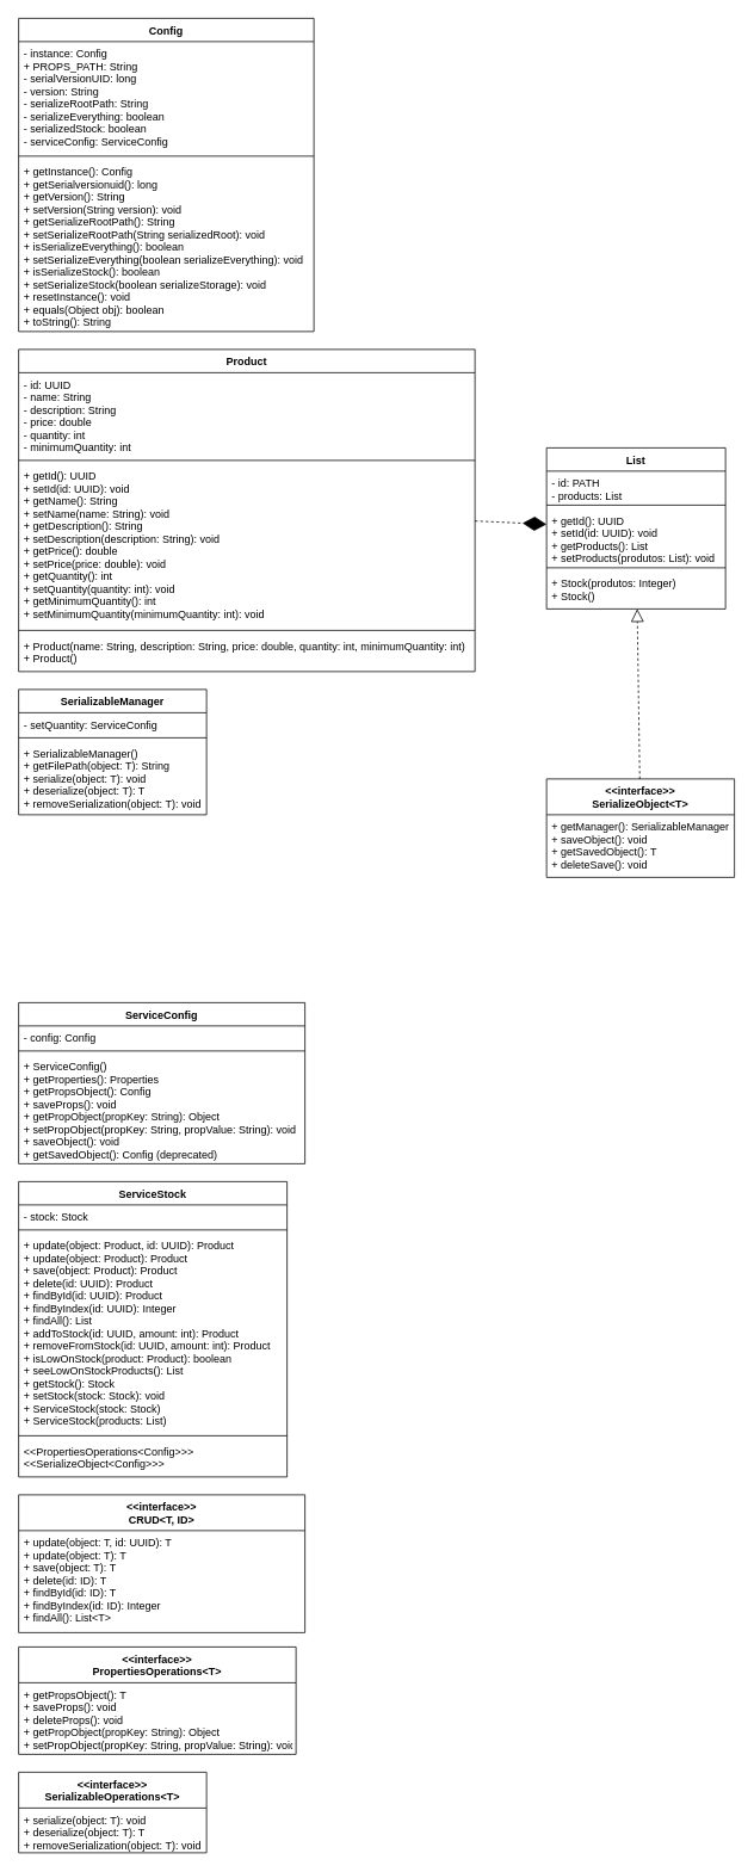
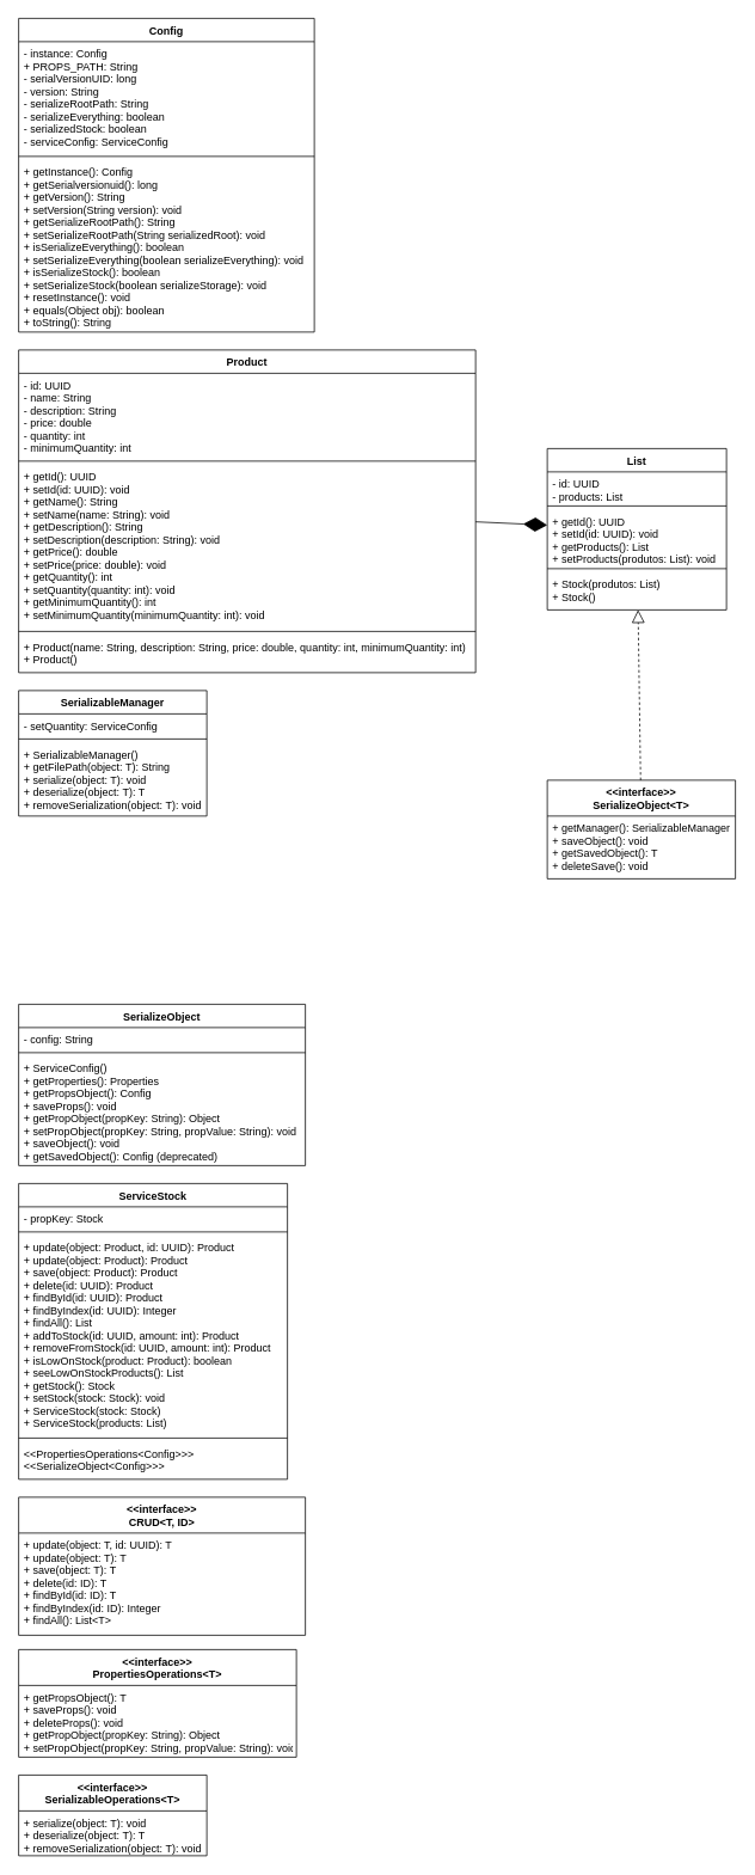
- <mxCell id="17" value="- id: PATH&#10;- products: List" style="text;strokeColor=none;fillColor=none;align=left;verticalAlign=top;spacingLeft=4;spacingRight=4;overflow=hidden;rotatable=0;points=[[0,0.5],[1,0.5]];portConstraint=eastwest;" vertex="1" parent="16"><mxGeometry y="26" width="200" height="34" as="geometry" /></mxCell>
+ <mxCell id="17" value="- id: UUID&#10;- products: List" style="text;strokeColor=none;fillColor=none;align=left;verticalAlign=top;spacingLeft=4;spacingRight=4;overflow=hidden;rotatable=0;points=[[0,0.5],[1,0.5]];portConstraint=eastwest;" vertex="1" parent="16"><mxGeometry y="26" width="200" height="34" as="geometry" /></mxCell>
- <mxCell id="40" value="" style="endArrow=diamondThin;endFill=1;endSize=24;html=1;dashed=1;" edge="1" parent="1" source="6" target="16"><mxGeometry width="160" relative="1" as="geometry"><mxPoint x="550" y="410" as="sourcePoint" /><mxPoint x="710" y="410" as="targetPoint" /></mxGeometry></mxCell>
+ <mxCell id="40" value="" style="endArrow=diamondThin;endFill=1;endSize=24;html=1;" edge="1" parent="1" source="6" target="16"><mxGeometry width="160" relative="1" as="geometry"><mxPoint x="550" y="410" as="sourcePoint" /><mxPoint x="710" y="410" as="targetPoint" /></mxGeometry></mxCell>
- <mxCell id="21" value="+ Stock(produtos: Integer)&#10;+ Stock()" style="text;strokeColor=none;fillColor=none;align=left;verticalAlign=top;spacingLeft=4;spacingRight=4;overflow=hidden;rotatable=0;points=[[0,0.5],[1,0.5]];portConstraint=eastwest;" vertex="1" parent="16"><mxGeometry y="138" width="200" height="42" as="geometry" /></mxCell>
+ <mxCell id="21" value="+ Stock(produtos: List)&#10;+ Stock()" style="text;strokeColor=none;fillColor=none;align=left;verticalAlign=top;spacingLeft=4;spacingRight=4;overflow=hidden;rotatable=0;points=[[0,0.5],[1,0.5]];portConstraint=eastwest;" vertex="1" parent="16"><mxGeometry y="138" width="200" height="42" as="geometry" /></mxCell>
- <mxCell id="22" value="ServiceConfig" style="swimlane;fontStyle=1;align=center;verticalAlign=top;childLayout=stackLayout;horizontal=1;startSize=26;horizontalStack=0;resizeParent=1;resizeParentMax=0;resizeLast=0;collapsible=1;marginBottom=0;" vertex="1" parent="1"><mxGeometry x="20" y="1120" width="320" height="180" as="geometry" /></mxCell>
+ <mxCell id="22" value="SerializeObject" style="swimlane;fontStyle=1;align=center;verticalAlign=top;childLayout=stackLayout;horizontal=1;startSize=26;horizontalStack=0;resizeParent=1;resizeParentMax=0;resizeLast=0;collapsible=1;marginBottom=0;" vertex="1" parent="1"><mxGeometry x="20" y="1120" width="320" height="180" as="geometry" /></mxCell>
- <mxCell id="23" value="- config: Config" style="text;strokeColor=none;fillColor=none;align=left;verticalAlign=top;spacingLeft=4;spacingRight=4;overflow=hidden;rotatable=0;points=[[0,0.5],[1,0.5]];portConstraint=eastwest;" vertex="1" parent="22"><mxGeometry y="26" width="320" height="24" as="geometry" /></mxCell>
+ <mxCell id="23" value="- config: String" style="text;strokeColor=none;fillColor=none;align=left;verticalAlign=top;spacingLeft=4;spacingRight=4;overflow=hidden;rotatable=0;points=[[0,0.5],[1,0.5]];portConstraint=eastwest;" vertex="1" parent="22"><mxGeometry y="26" width="320" height="24" as="geometry" /></mxCell>
- <mxCell id="27" value="- stock: Stock" style="text;strokeColor=none;fillColor=none;align=left;verticalAlign=top;spacingLeft=4;spacingRight=4;overflow=hidden;rotatable=0;points=[[0,0.5],[1,0.5]];portConstraint=eastwest;" vertex="1" parent="26"><mxGeometry y="26" width="300" height="24" as="geometry" /></mxCell>
+ <mxCell id="27" value="- propKey: Stock" style="text;strokeColor=none;fillColor=none;align=left;verticalAlign=top;spacingLeft=4;spacingRight=4;overflow=hidden;rotatable=0;points=[[0,0.5],[1,0.5]];portConstraint=eastwest;" vertex="1" parent="26"><mxGeometry y="26" width="300" height="24" as="geometry" /></mxCell>
